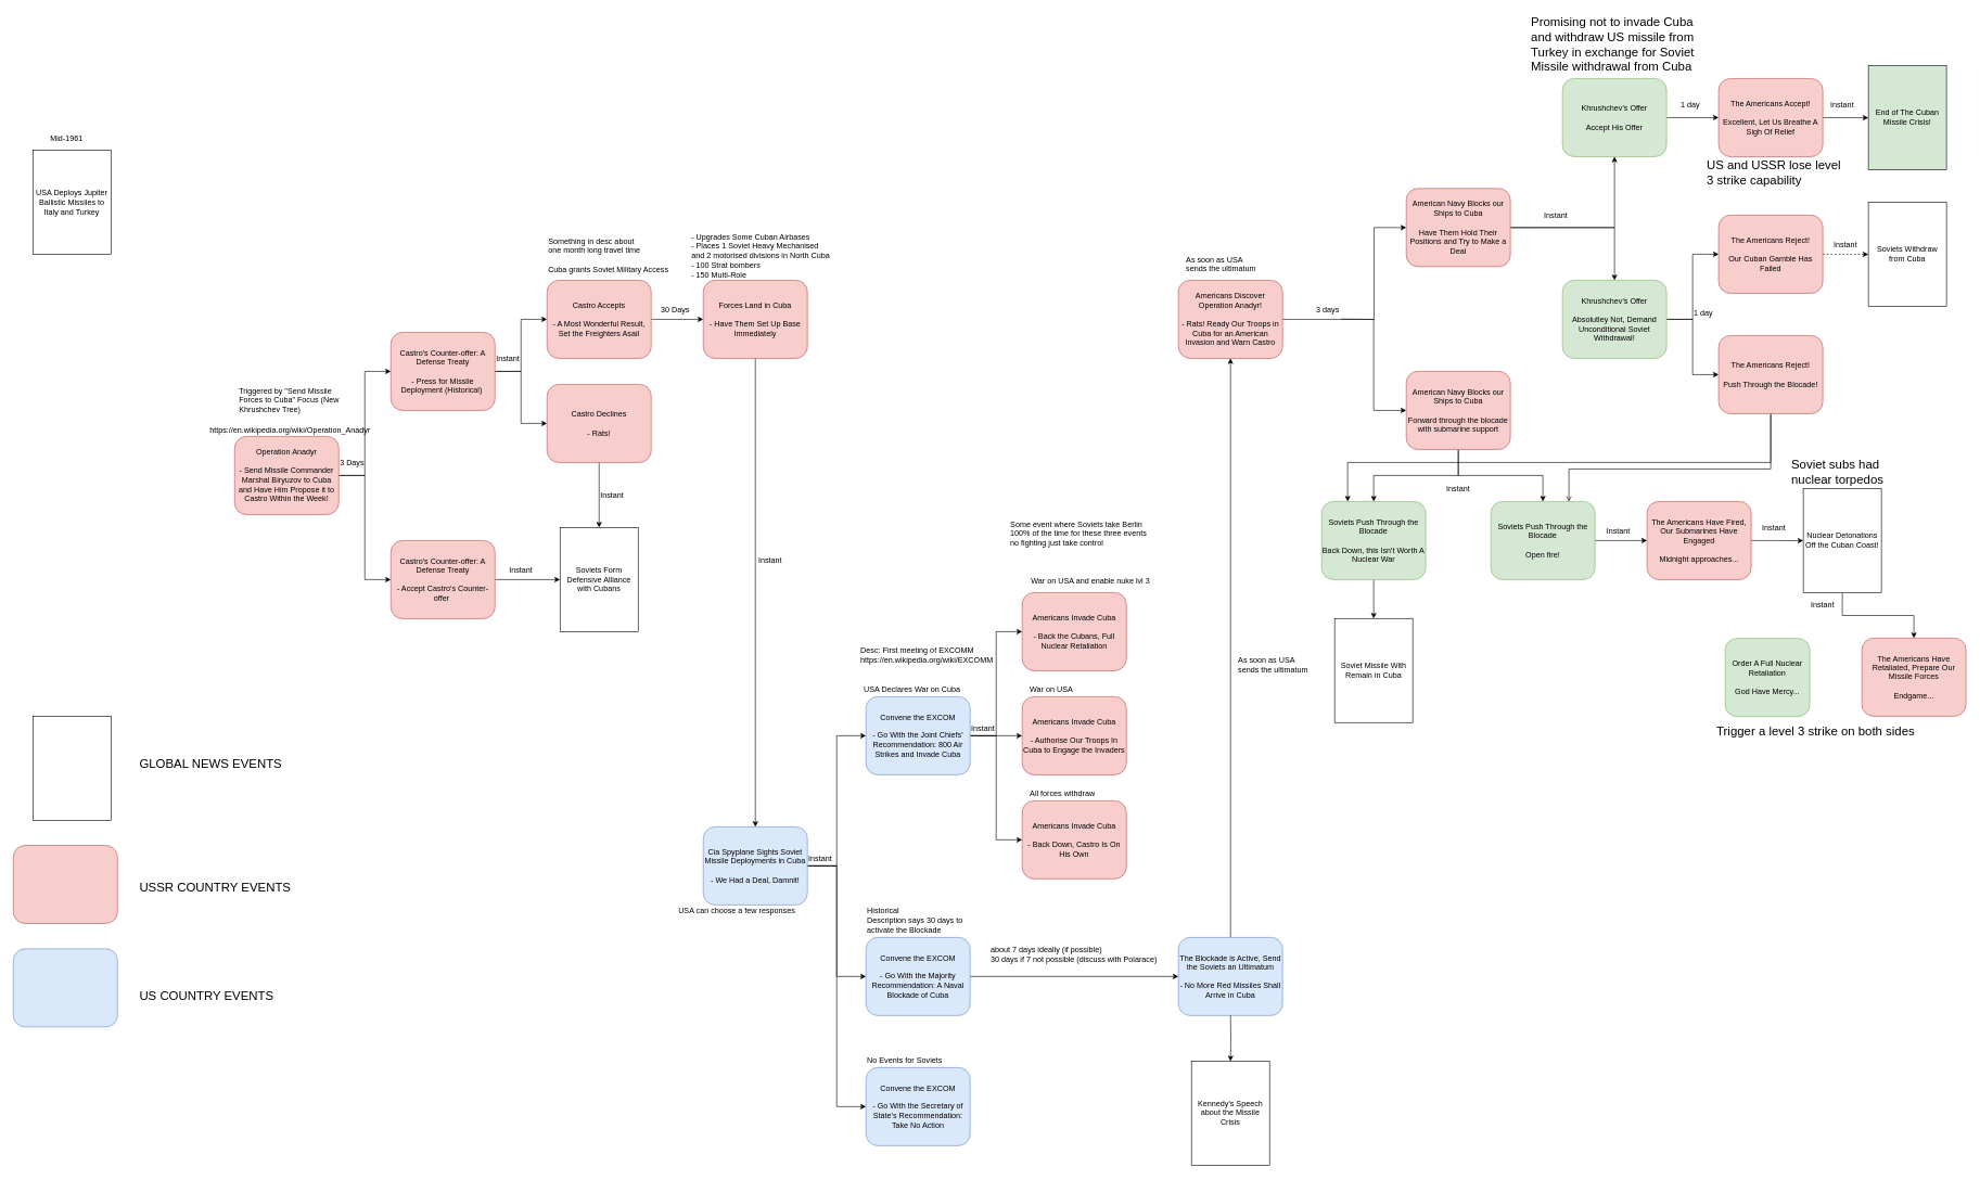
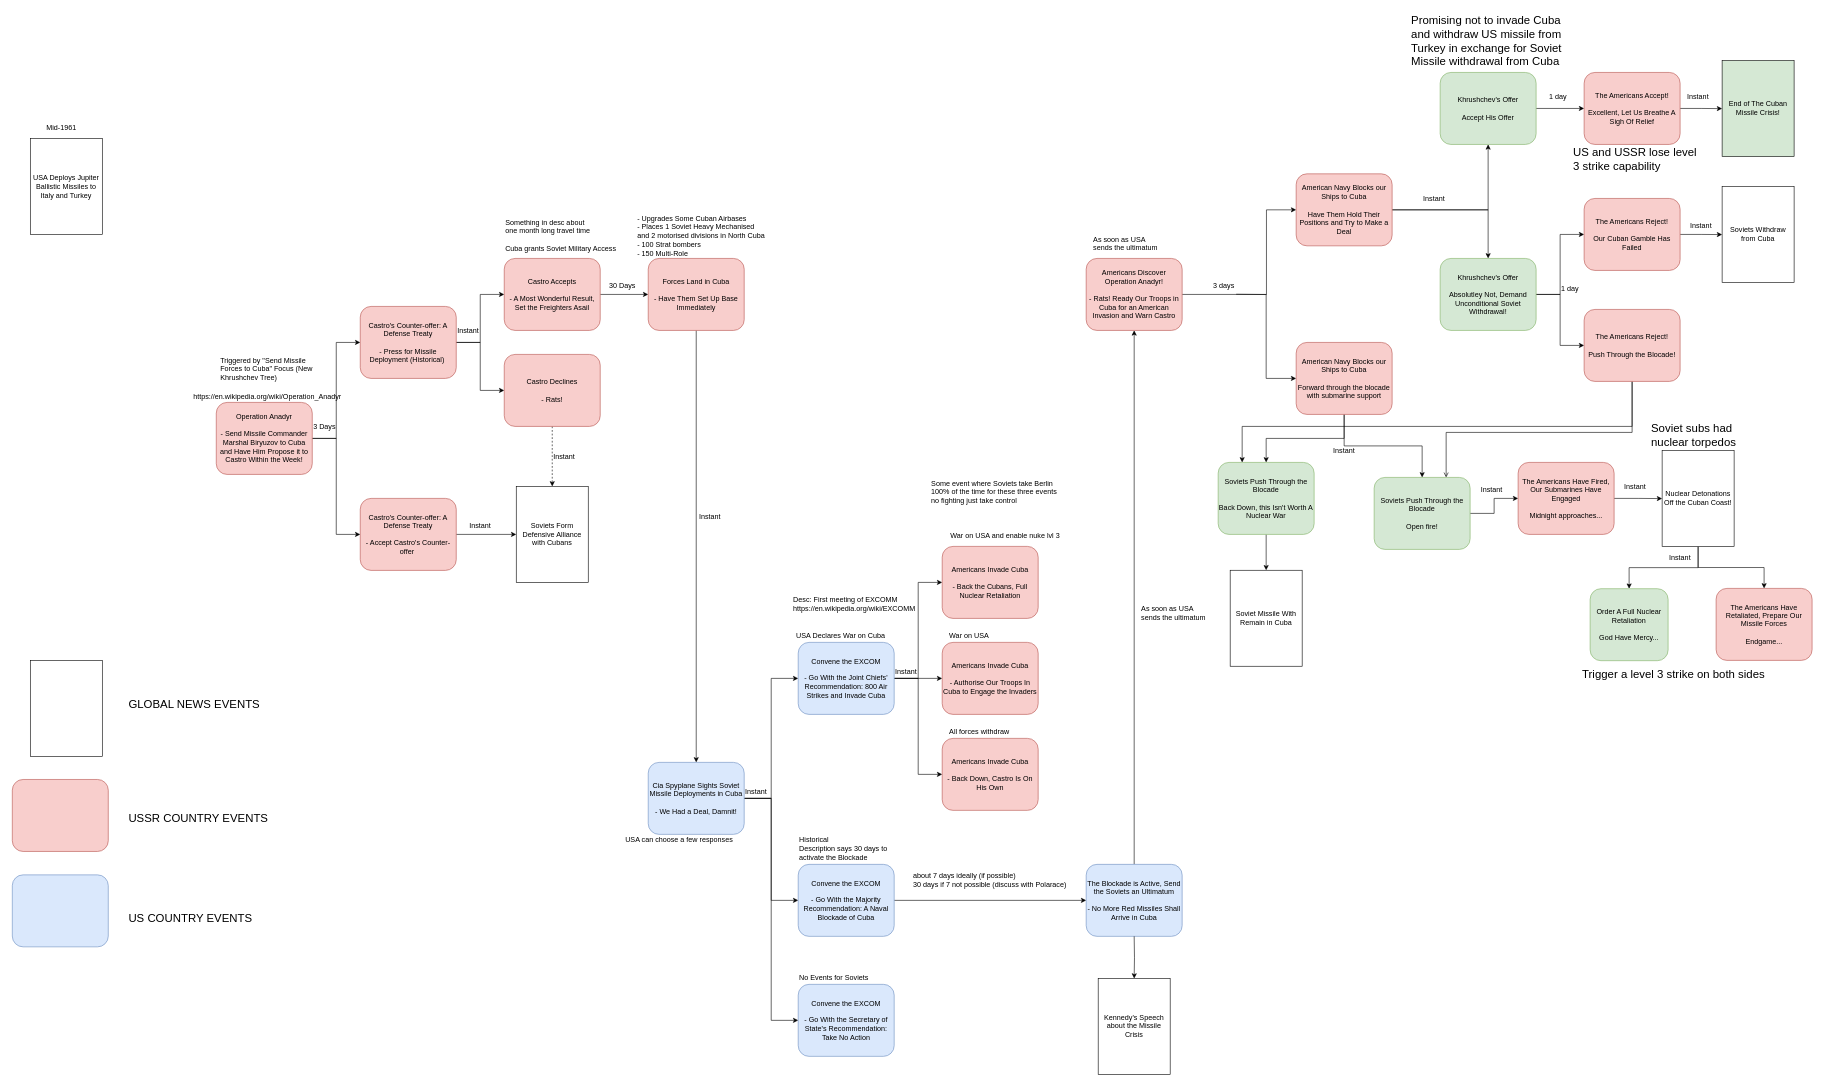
- <mxCell id="98" style="edgeStyle=orthogonalEdgeStyle;rounded=0;orthogonalLoop=1;jettySize=auto;html=1;entryX=0;entryY=0.5;entryDx=0;entryDy=0;fontSize=19;dashed=1;" parent="1" source="99" target="107" edge="1"><mxGeometry relative="1" as="geometry" /></mxCell>
+ <mxCell id="98" style="edgeStyle=orthogonalEdgeStyle;rounded=0;orthogonalLoop=1;jettySize=auto;html=1;entryX=0;entryY=0.5;entryDx=0;entryDy=0;fontSize=19;" parent="1" source="99" target="107" edge="1"><mxGeometry relative="1" as="geometry" /></mxCell>
- <mxCell id="7" style="edgeStyle=orthogonalEdgeStyle;rounded=0;orthogonalLoop=1;jettySize=auto;html=1;" parent="1" source="8" target="49" edge="1"><mxGeometry relative="1" as="geometry" /></mxCell>
+ <mxCell id="7" style="edgeStyle=orthogonalEdgeStyle;rounded=0;orthogonalLoop=1;jettySize=auto;html=1;dashed=1;" parent="1" source="8" target="49" edge="1"><mxGeometry relative="1" as="geometry" /></mxCell>
- <mxCell id="20" value="&lt;span style=&quot;color: rgb(0 , 0 , 0)&quot;&gt;Soviets Push Through the Blocade&lt;/span&gt;&lt;br style=&quot;color: rgb(0 , 0 , 0)&quot;&gt;&lt;br style=&quot;color: rgb(0 , 0 , 0)&quot;&gt;&lt;font color=&quot;#000000&quot;&gt;Open fire!&lt;/font&gt;&lt;font color=&quot;#000000&quot;&gt;&lt;br&gt;&lt;/font&gt;" style="rounded=1;whiteSpace=wrap;html=1;fillColor=#d5e8d4;strokeColor=#82b366;" parent="1" vertex="1"><mxGeometry x="2290" y="770" width="160" height="120" as="geometry" /></mxCell>
+ <mxCell id="20" value="&lt;span style=&quot;color: rgb(0 , 0 , 0)&quot;&gt;Soviets Push Through the Blocade&lt;/span&gt;&lt;br style=&quot;color: rgb(0 , 0 , 0)&quot;&gt;&lt;br style=&quot;color: rgb(0 , 0 , 0)&quot;&gt;&lt;font color=&quot;#000000&quot;&gt;Open fire!&lt;/font&gt;&lt;font color=&quot;#000000&quot;&gt;&lt;br&gt;&lt;/font&gt;" style="rounded=1;whiteSpace=wrap;html=1;fillColor=#d5e8d4;strokeColor=#82b366;" parent="1" vertex="1"><mxGeometry x="2290" y="795" width="160" height="120" as="geometry" /></mxCell>
+ <mxCell id="83" style="edgeStyle=orthogonalEdgeStyle;rounded=0;orthogonalLoop=1;jettySize=auto;html=1;fontSize=19;" parent="1" source="84" target="93" edge="1"><mxGeometry relative="1" as="geometry" /></mxCell>
